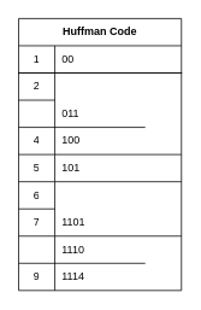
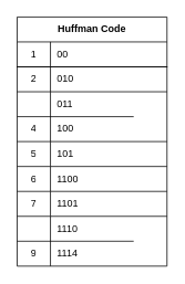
+ <mxCell id="8" value="010" style="shape=partialRectangle;html=1;whiteSpace=wrap;connectable=0;fillColor=none;top=0;left=0;bottom=0;right=0;align=left;spacingLeft=6;overflow=hidden;" parent="6" vertex="1"><mxGeometry x="40" width="140" height="30" as="geometry" /></mxCell>
+ <mxCell id="19" value="1100" style="shape=partialRectangle;html=1;whiteSpace=wrap;connectable=0;fillColor=none;top=0;left=0;bottom=0;right=0;align=left;spacingLeft=6;overflow=hidden;" parent="17" vertex="1"><mxGeometry x="40" width="140" height="30" as="geometry" /></mxCell>
